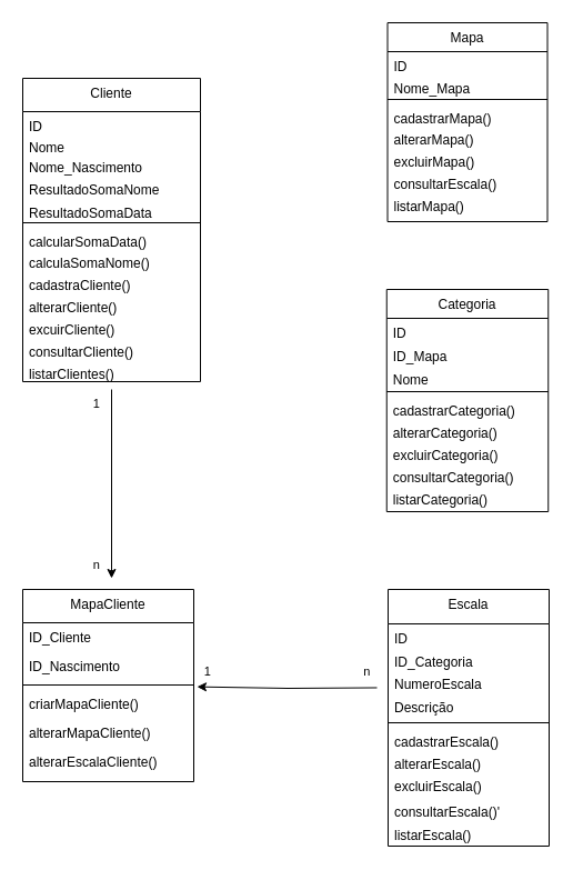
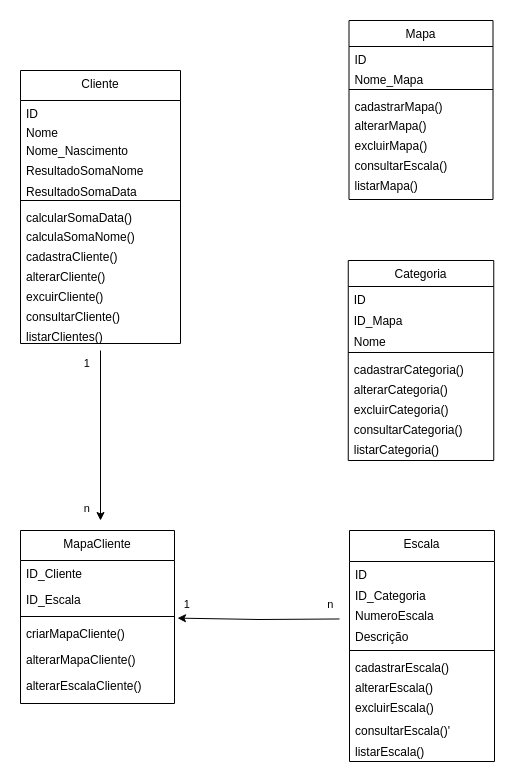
- <mxCell id="38" value="ID_Nascimento&#10;" style="text;align=left;verticalAlign=top;spacingLeft=4;spacingRight=4;overflow=hidden;rotatable=0;points=[[0,0.5],[1,0.5]];portConstraint=eastwest;rounded=0;shadow=0;html=0;labelBackgroundColor=none;" parent="36" vertex="1"><mxGeometry y="56" width="154" height="26" as="geometry" /></mxCell>
+ <mxCell id="38" value="ID_Escala&#10;" style="text;align=left;verticalAlign=top;spacingLeft=4;spacingRight=4;overflow=hidden;rotatable=0;points=[[0,0.5],[1,0.5]];portConstraint=eastwest;rounded=0;shadow=0;html=0;labelBackgroundColor=none;" parent="36" vertex="1"><mxGeometry y="56" width="154" height="26" as="geometry" /></mxCell>
